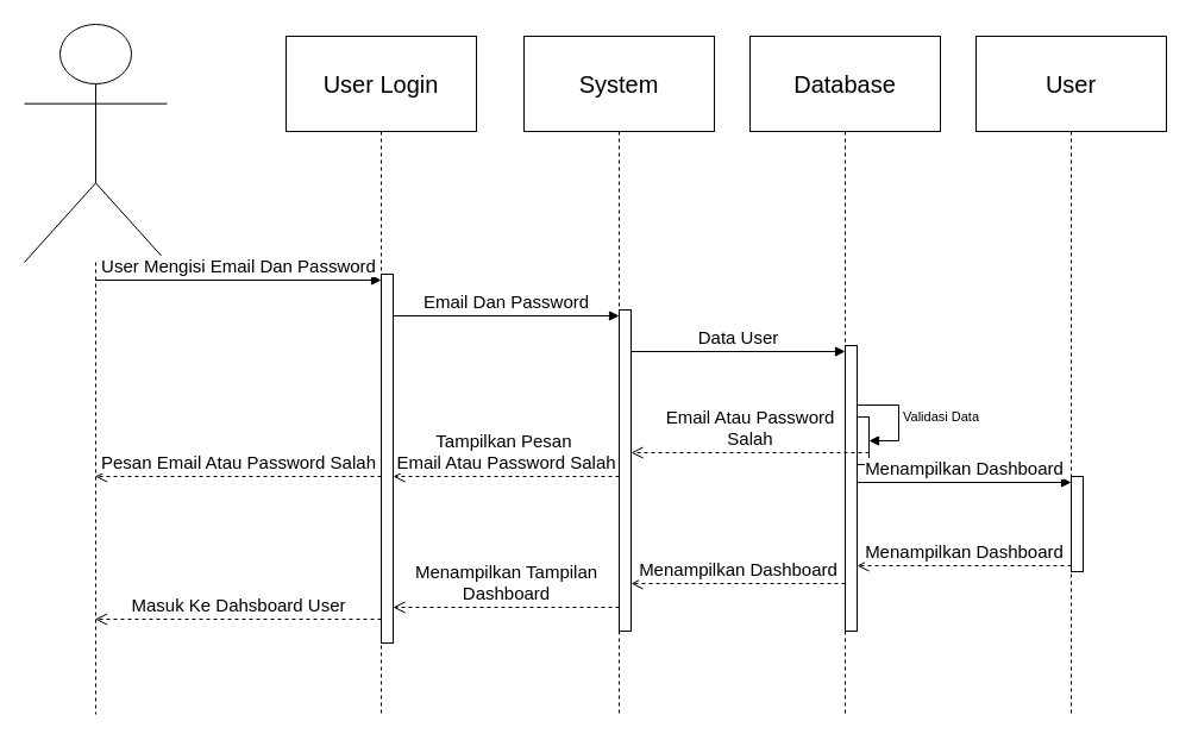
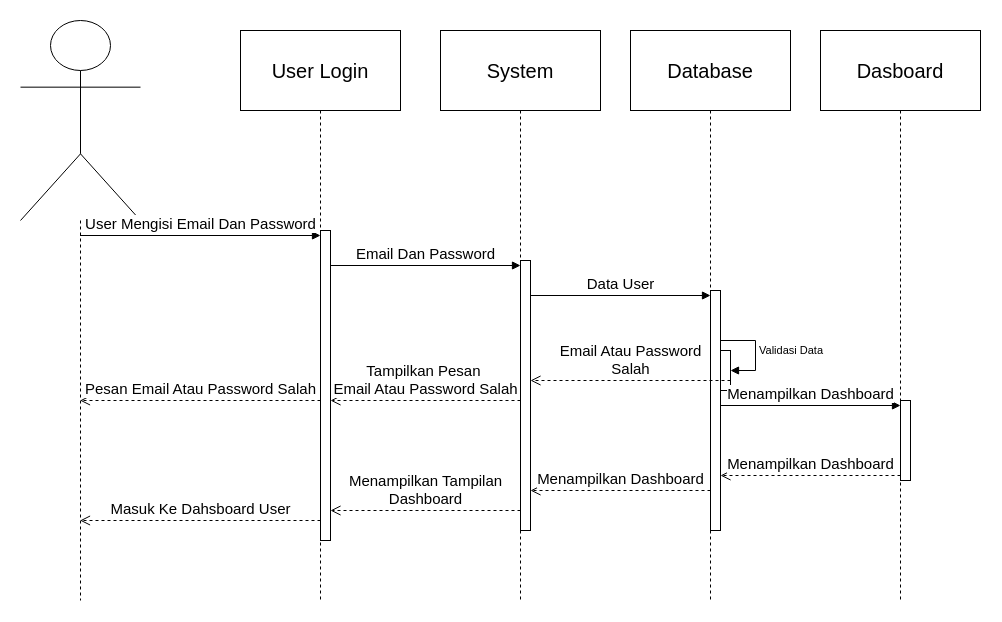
- <mxCell id="11" value="&lt;span style=&quot;font-size: 20px;&quot;&gt;User&lt;/span&gt;" style="shape=umlLifeline;perimeter=lifelinePerimeter;whiteSpace=wrap;html=1;container=1;dropTarget=0;collapsible=0;recursiveResize=0;outlineConnect=0;portConstraint=eastwest;newEdgeStyle={&quot;curved&quot;:0,&quot;rounded&quot;:0};size=80;" vertex="1" parent="1"><mxGeometry x="820" y="30" width="160" height="570" as="geometry" /></mxCell>
+ <mxCell id="11" value="&lt;span style=&quot;font-size: 20px;&quot;&gt;Dasboard&lt;/span&gt;" style="shape=umlLifeline;perimeter=lifelinePerimeter;whiteSpace=wrap;html=1;container=1;dropTarget=0;collapsible=0;recursiveResize=0;outlineConnect=0;portConstraint=eastwest;newEdgeStyle={&quot;curved&quot;:0,&quot;rounded&quot;:0};size=80;" vertex="1" parent="1"><mxGeometry x="820" y="30" width="160" height="570" as="geometry" /></mxCell>
